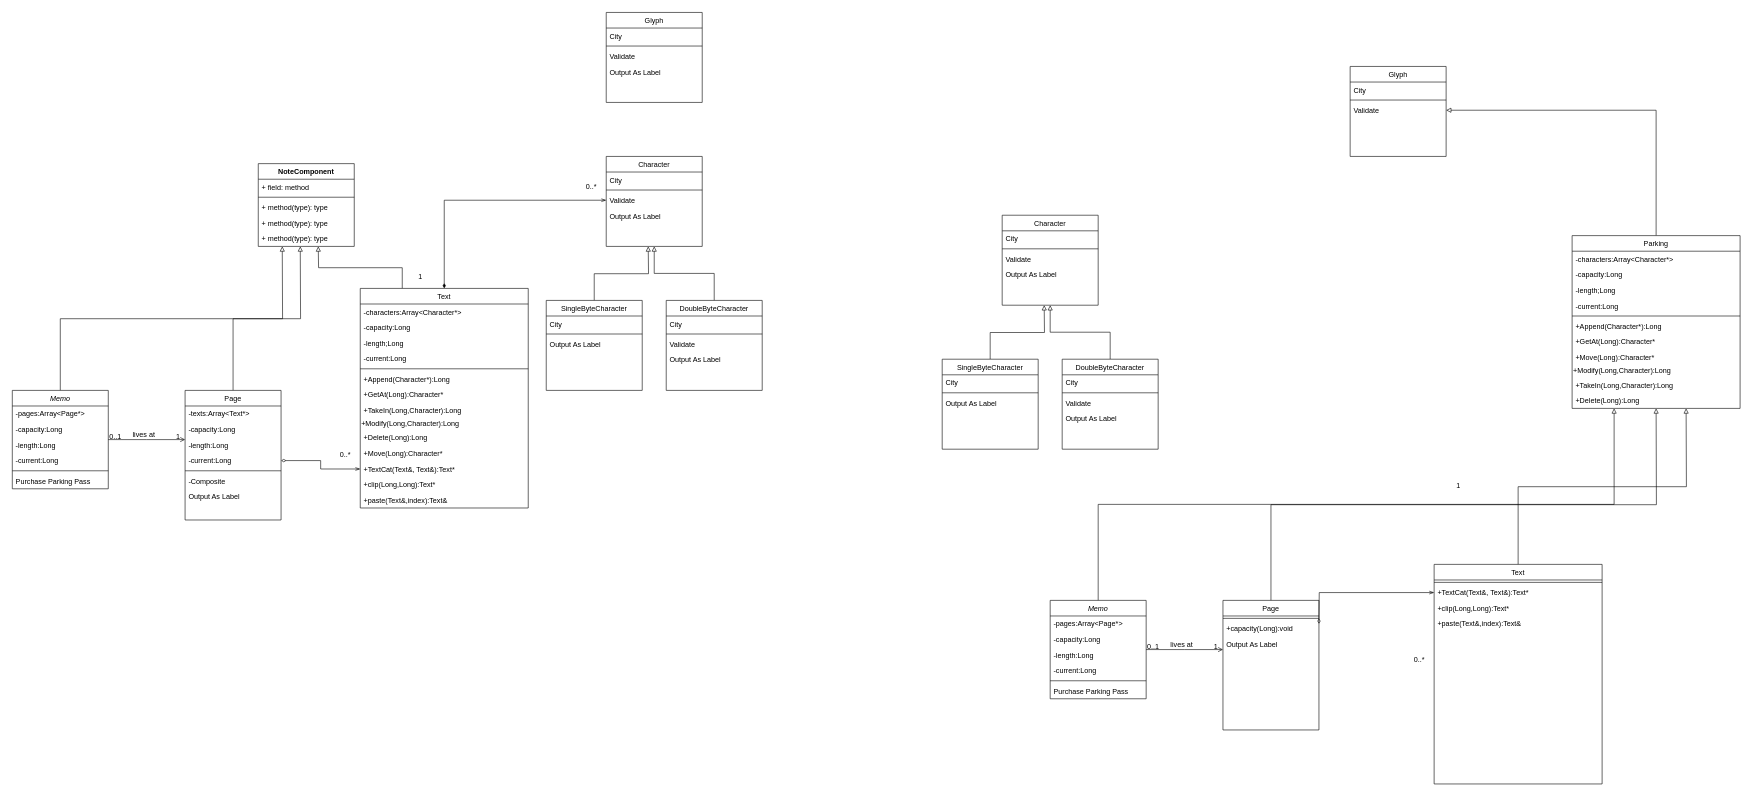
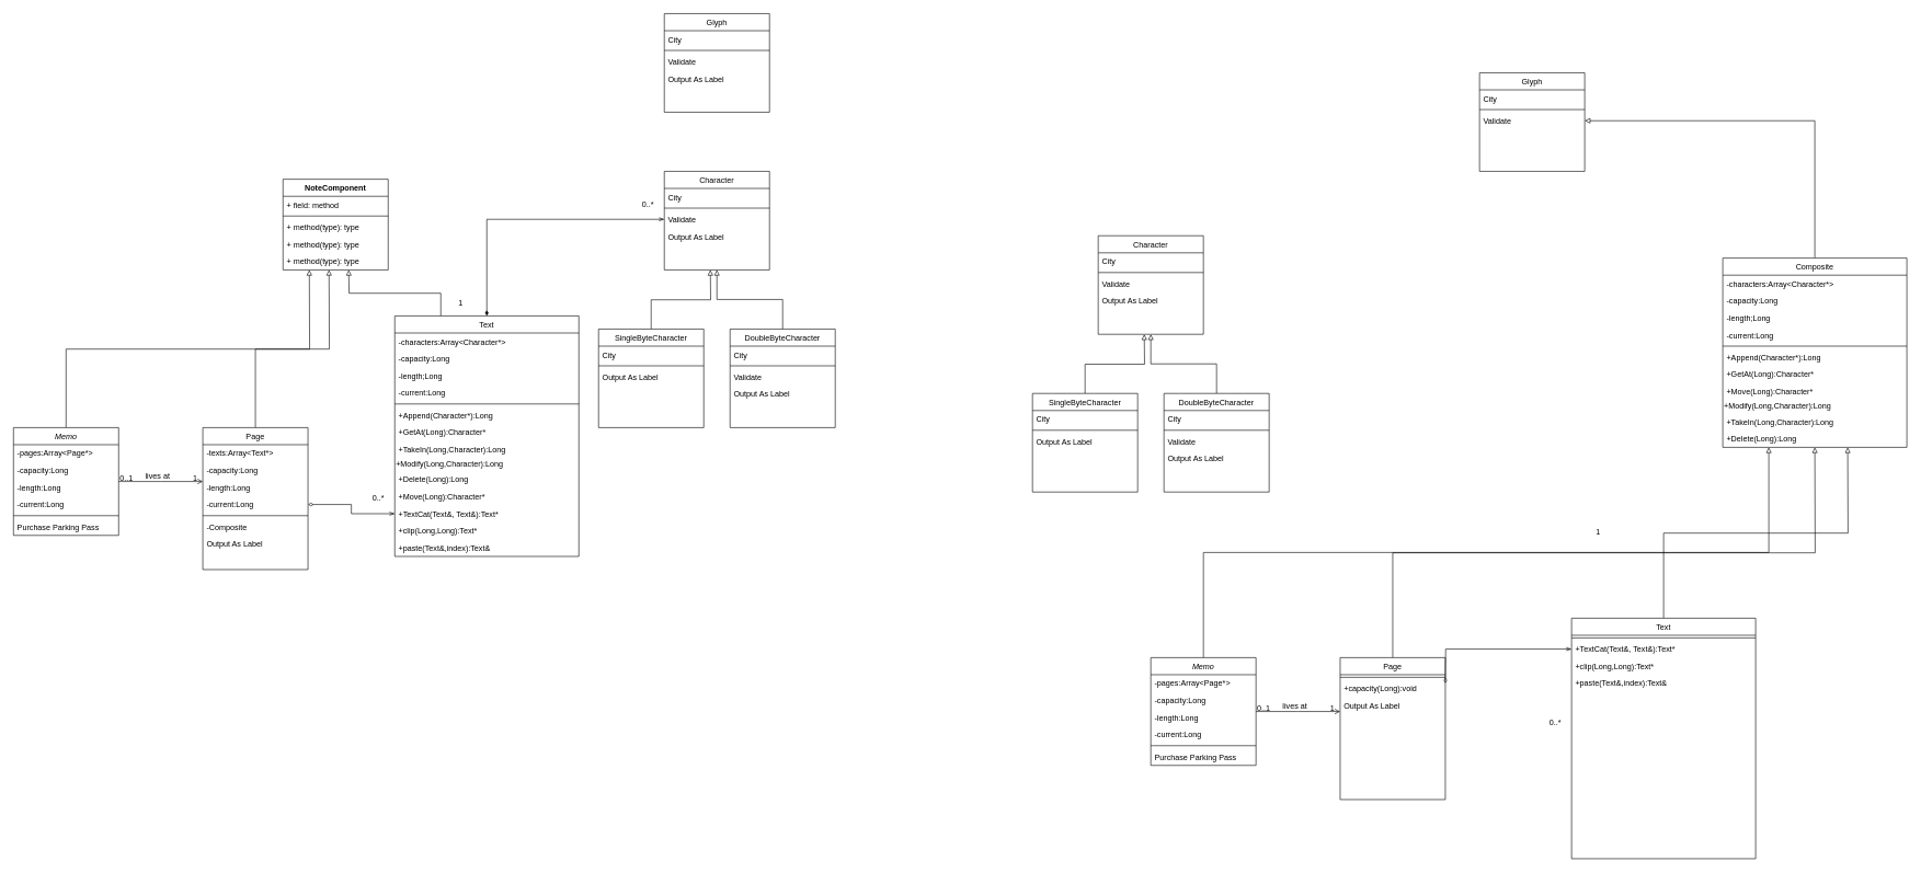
- <mxCell id="88" value="Parking&#10;" style="swimlane;fontStyle=0;align=center;verticalAlign=top;childLayout=stackLayout;horizontal=1;startSize=26;horizontalStack=0;resizeParent=1;resizeLast=0;collapsible=1;marginBottom=0;rounded=0;shadow=0;strokeWidth=1;" vertex="1" parent="1"><mxGeometry x="2620" y="392" width="280" height="288" as="geometry"><mxRectangle x="550" y="140" width="160" height="26" as="alternateBounds" /></mxGeometry></mxCell>
+ <mxCell id="88" value="Composite&#10;" style="swimlane;fontStyle=0;align=center;verticalAlign=top;childLayout=stackLayout;horizontal=1;startSize=26;horizontalStack=0;resizeParent=1;resizeLast=0;collapsible=1;marginBottom=0;rounded=0;shadow=0;strokeWidth=1;" vertex="1" parent="1"><mxGeometry x="2620" y="392" width="280" height="288" as="geometry"><mxRectangle x="550" y="140" width="160" height="26" as="alternateBounds" /></mxGeometry></mxCell>
